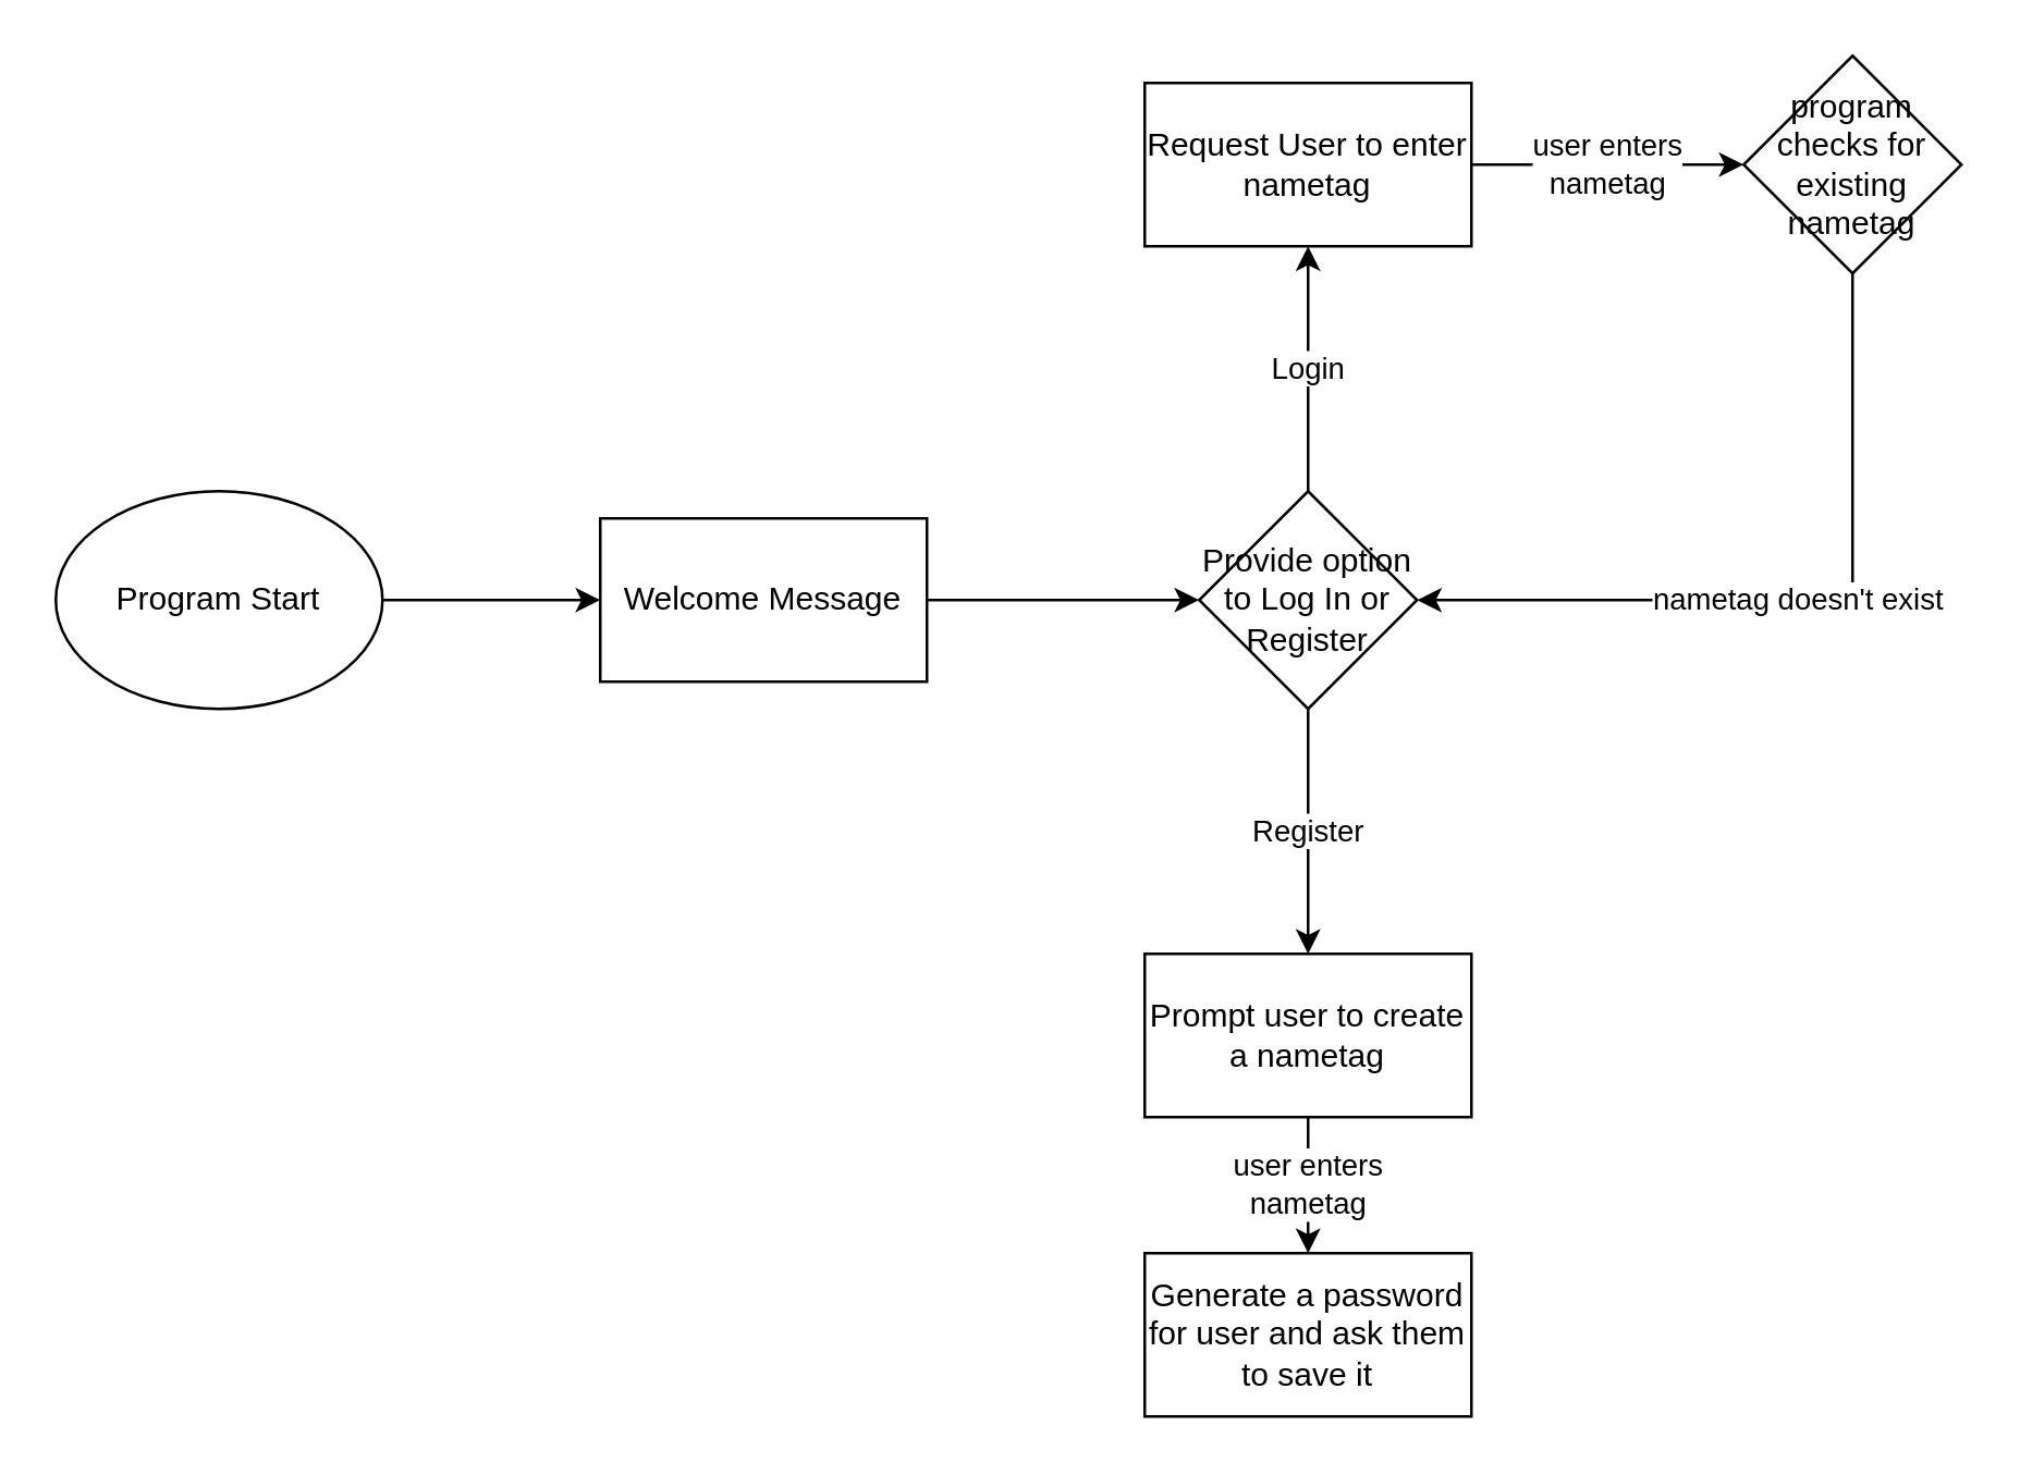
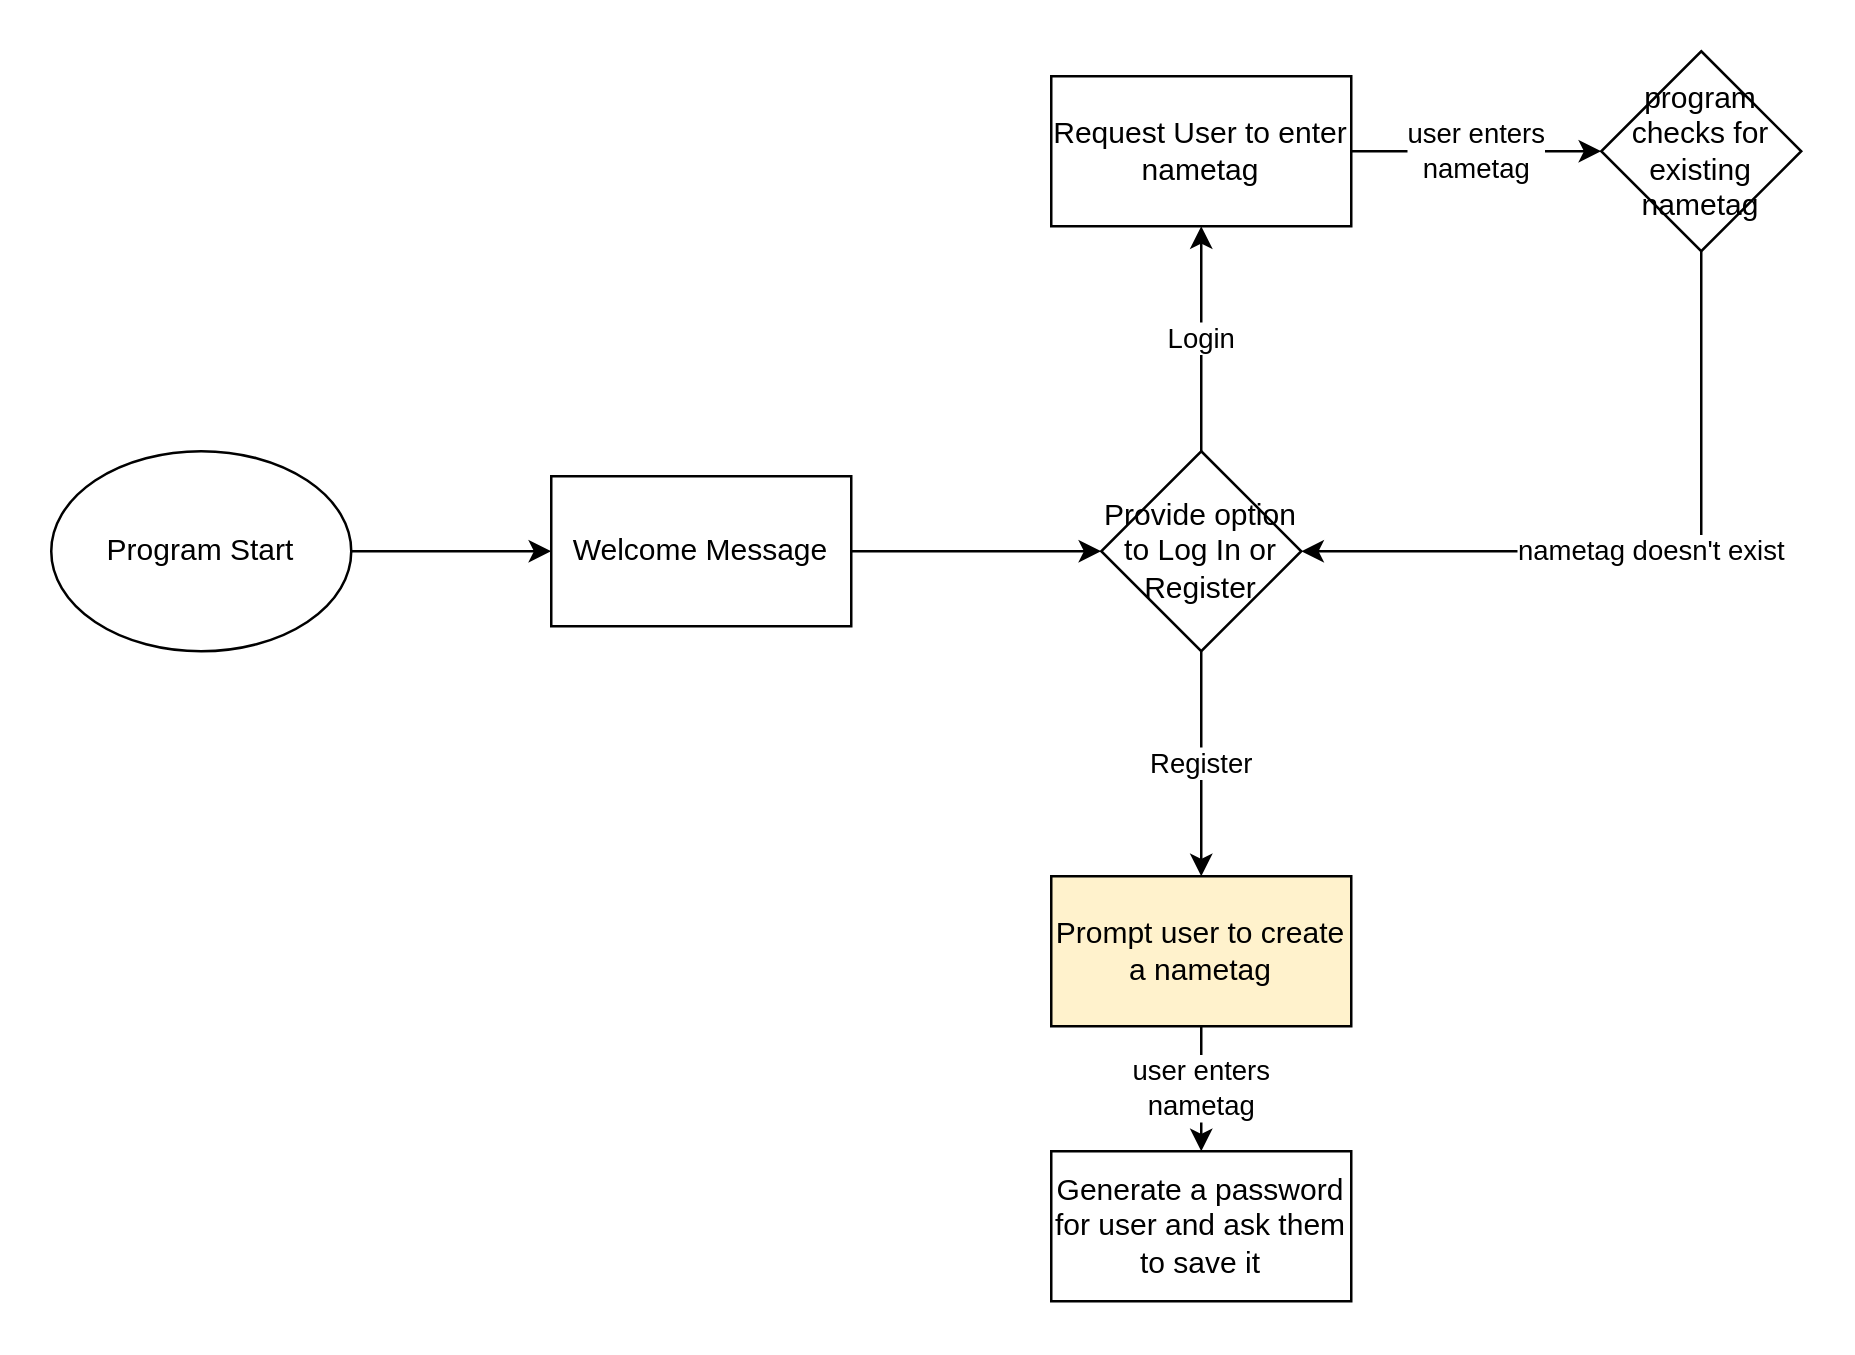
- <mxCell id="12" value="Prompt user to create a nametag" style="whiteSpace=wrap;html=1;" vertex="1" parent="1"><mxGeometry x="420" y="350" width="120" height="60" as="geometry" /></mxCell>
+ <mxCell id="12" value="Prompt user to create a nametag" style="whiteSpace=wrap;html=1;fillColor=#fff2cc;" vertex="1" parent="1"><mxGeometry x="420" y="350" width="120" height="60" as="geometry" /></mxCell>
